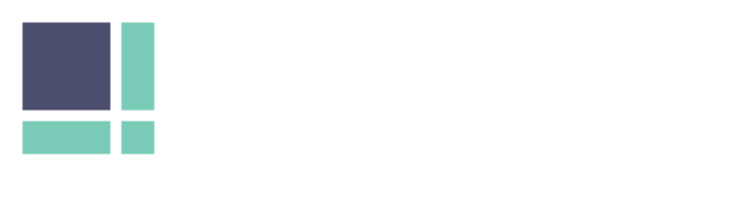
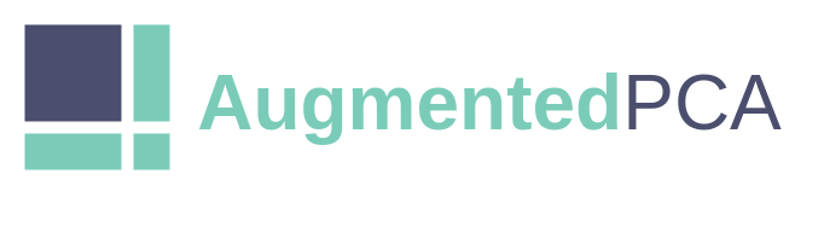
+ <mxCell id="2" value="&lt;font style=&quot;font-size: 64px&quot;&gt;&lt;b&gt;&lt;font style=&quot;font-size: 64px&quot; color=&quot;#7accb8&quot;&gt;Augmented&lt;/font&gt;&lt;/b&gt;&lt;font color=&quot;#4b4e6d&quot; style=&quot;font-size: 64px&quot;&gt;PCA&lt;/font&gt;&lt;/font&gt;" style="text;html=1;strokeColor=none;fillColor=none;align=center;verticalAlign=middle;whiteSpace=wrap;rounded=0;" vertex="1" parent="1"><mxGeometry x="150" y="60" width="510" height="50" as="geometry" /></mxCell>
